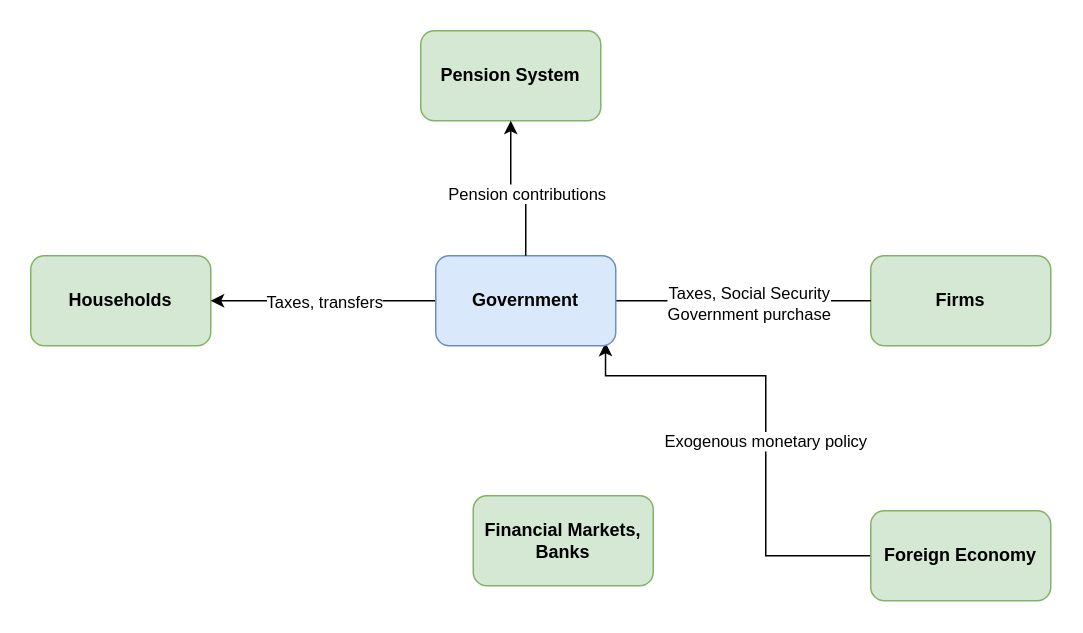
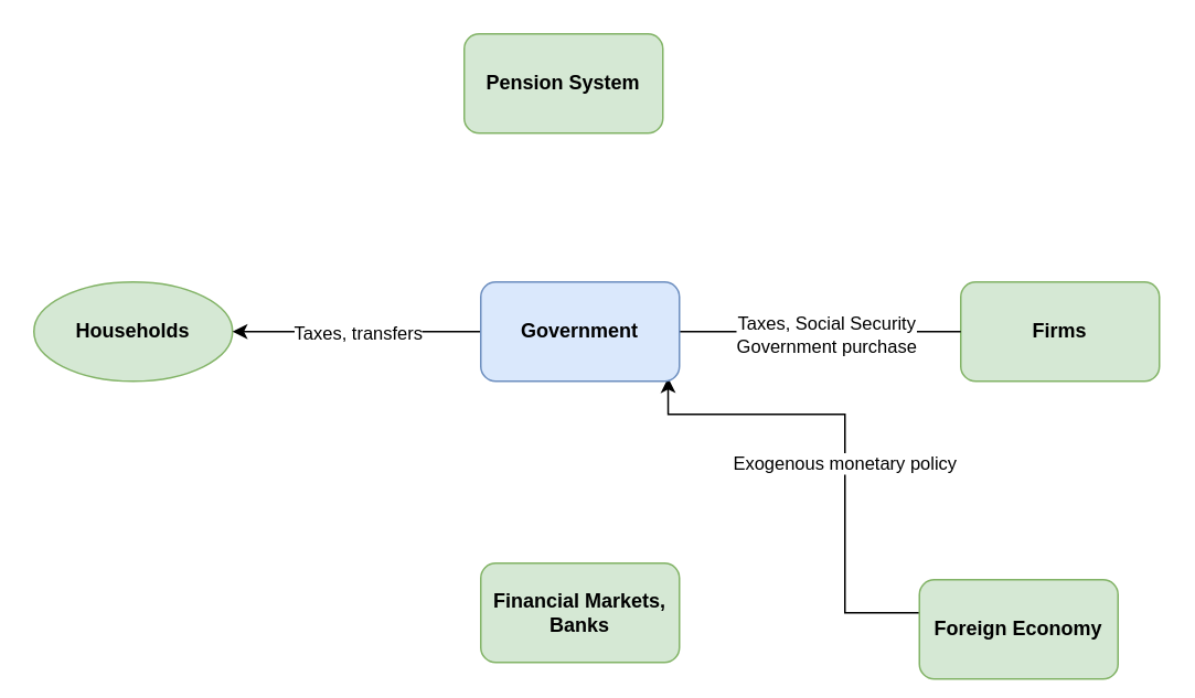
- <mxCell id="14" style="edgeStyle=orthogonalEdgeStyle;rounded=0;orthogonalLoop=1;jettySize=auto;html=1;entryX=0.5;entryY=0;entryDx=0;entryDy=0;endArrow=none;endFill=0;startArrow=classic;startFill=1;" edge="1" parent="1" source="4" target="12"><mxGeometry relative="1" as="geometry" /></mxCell>
- <mxCell id="15" value="Pension contributions" style="edgeLabel;html=1;align=center;verticalAlign=middle;resizable=0;points=[];" vertex="1" connectable="0" parent="14"><mxGeometry x="0.647" y="2" relative="1" as="geometry"><mxPoint x="-2" y="-24" as="offset" /></mxGeometry></mxCell>
- <mxCell id="2" value="Households" style="rounded=1;whiteSpace=wrap;html=1;fillColor=#d5e8d4;strokeColor=#82b366;fontStyle=1" vertex="1" parent="1"><mxGeometry x="20" y="170" width="120" height="60" as="geometry" /></mxCell>
+ <mxCell id="2" value="Households" style="ellipse;whiteSpace=wrap;html=1;fillColor=#d5e8d4;strokeColor=#82b366;fontStyle=1;" vertex="1" parent="1"><mxGeometry x="20" y="170" width="120" height="60" as="geometry" /></mxCell>
- <mxCell id="13" value="Financial Markets, Banks" style="rounded=1;whiteSpace=wrap;html=1;fillColor=#d5e8d4;strokeColor=#82b366;fontStyle=1" vertex="1" parent="1"><mxGeometry x="315" y="330" width="120" height="60" as="geometry" /></mxCell>
+ <mxCell id="13" value="Financial Markets, Banks" style="rounded=1;whiteSpace=wrap;html=1;fillColor=#d5e8d4;strokeColor=#82b366;fontStyle=1" vertex="1" parent="1"><mxGeometry x="290" y="340" width="120" height="60" as="geometry" /></mxCell>
- <mxCell id="7" value="Foreign Economy" style="rounded=1;whiteSpace=wrap;html=1;fillColor=#d5e8d4;strokeColor=#82b366;fontStyle=1" vertex="1" parent="1"><mxGeometry x="580" y="340" width="120" height="60" as="geometry" /></mxCell>
+ <mxCell id="7" value="Foreign Economy" style="rounded=1;whiteSpace=wrap;html=1;fillColor=#d5e8d4;strokeColor=#82b366;fontStyle=1" vertex="1" parent="1"><mxGeometry x="555" y="350" width="120" height="60" as="geometry" /></mxCell>
